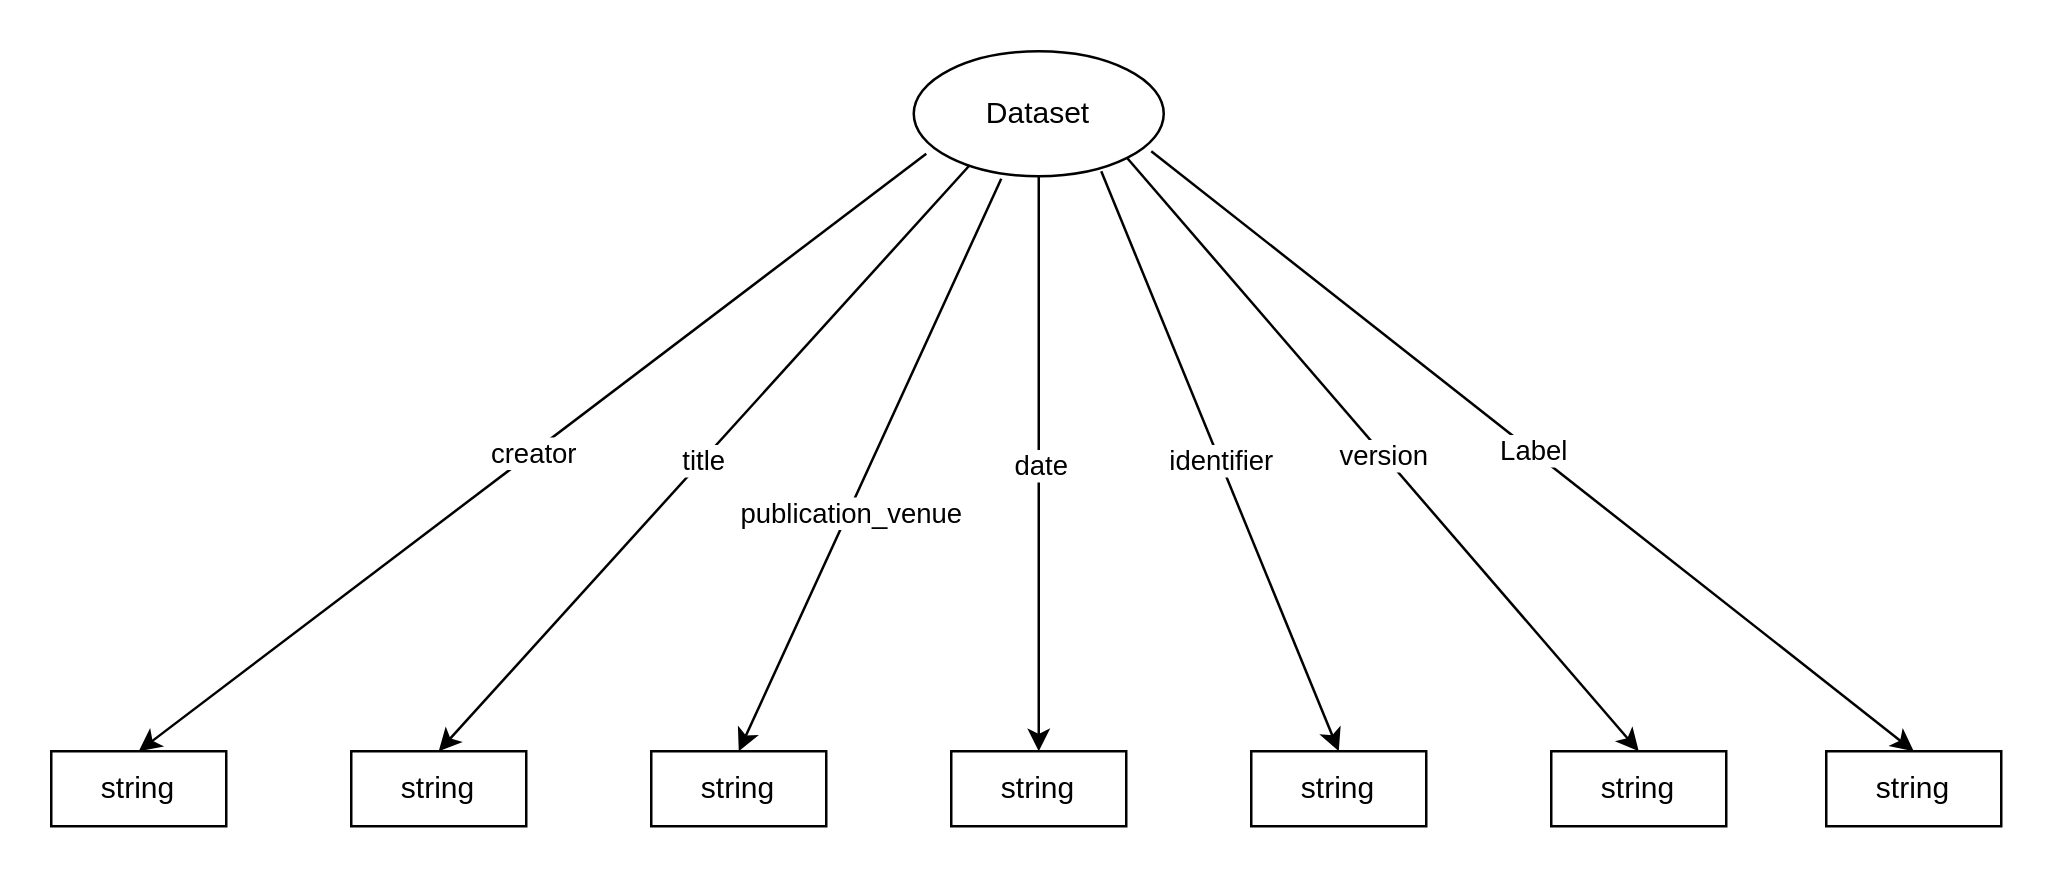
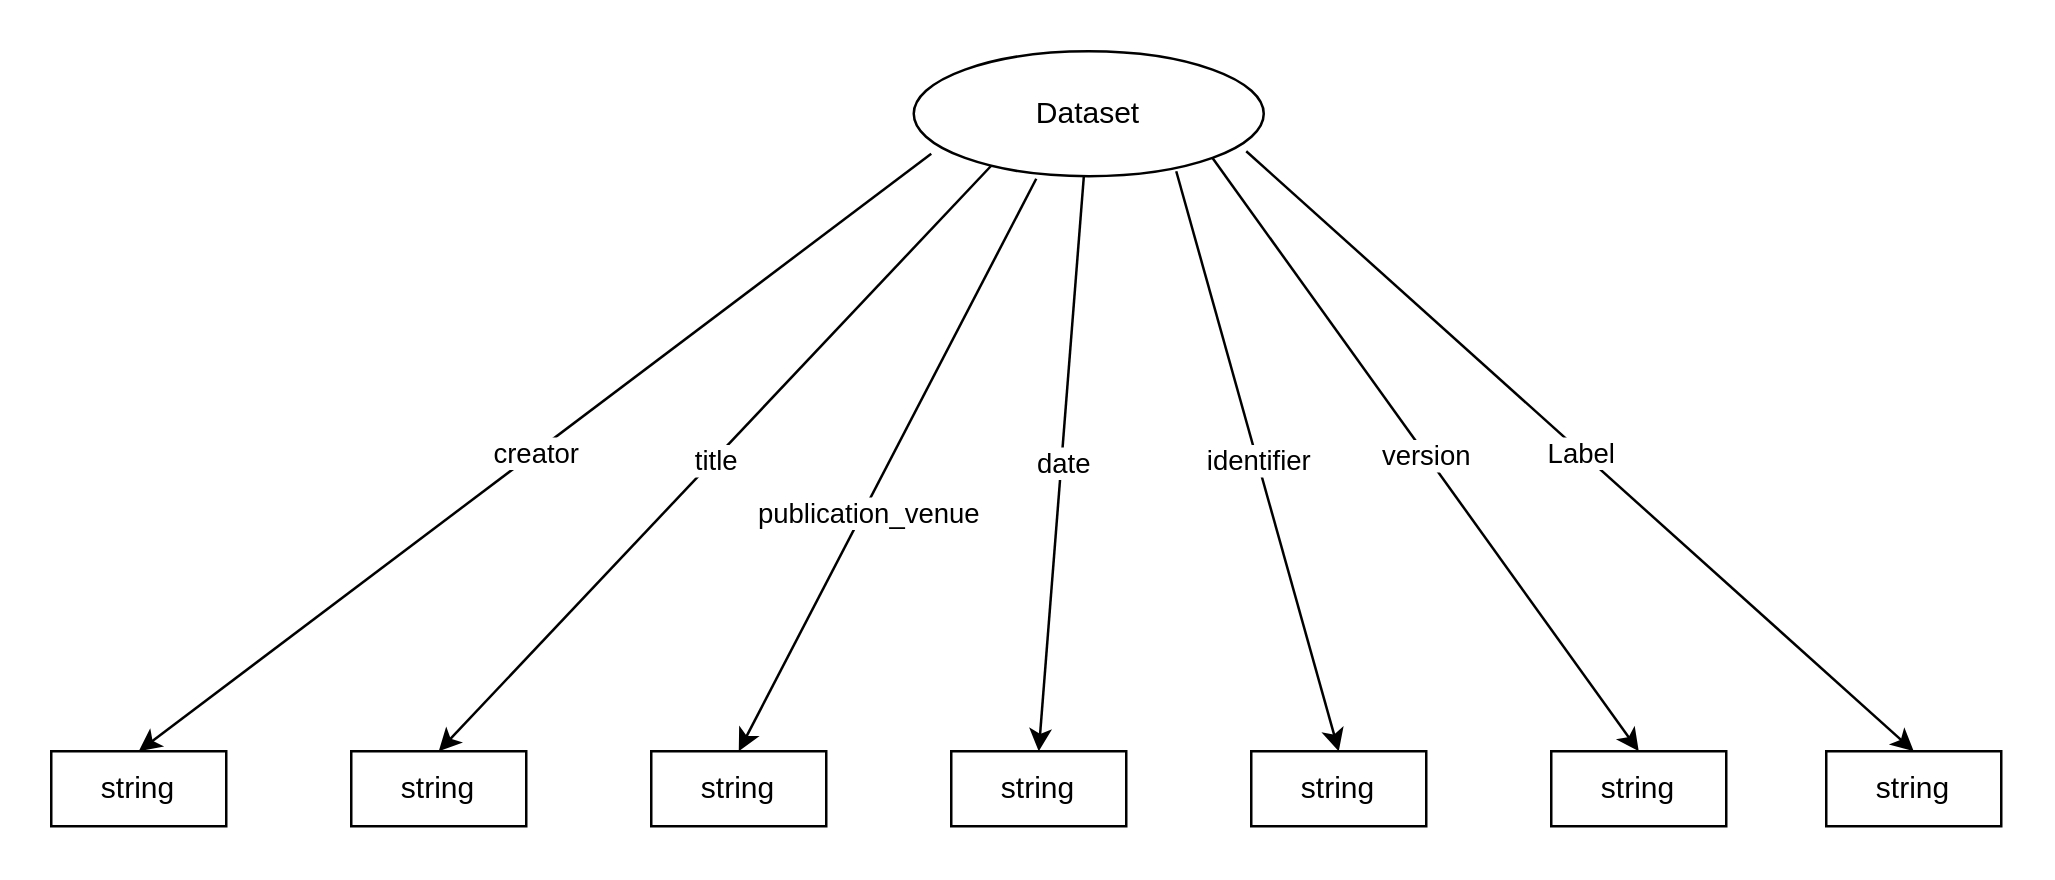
- <mxCell id="2" value="Dataset" style="ellipse;whiteSpace=wrap;html=1;" vertex="1" parent="1"><mxGeometry x="365" y="20" width="100" height="50" as="geometry" /></mxCell>
+ <mxCell id="2" value="Dataset" style="ellipse;whiteSpace=wrap;html=1;" vertex="1" parent="1"><mxGeometry x="365" y="20" width="140" height="50" as="geometry" /></mxCell>
